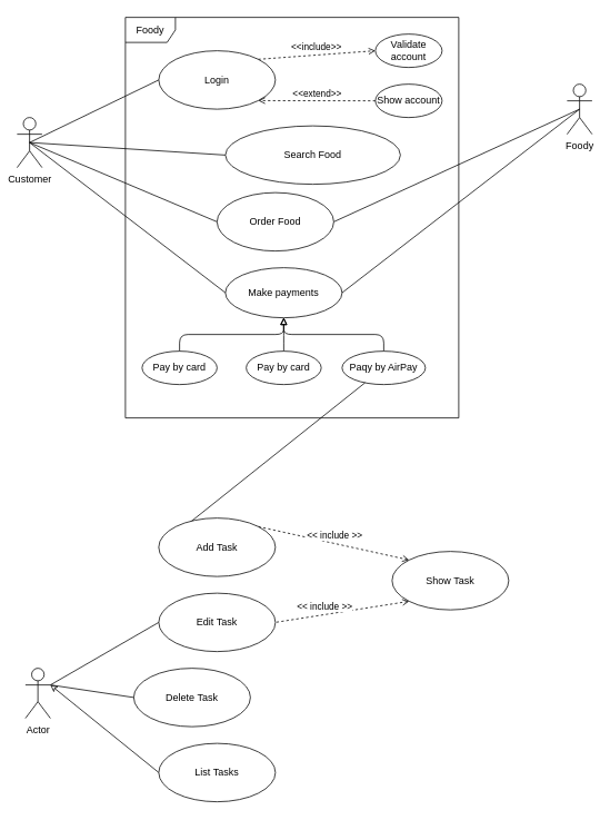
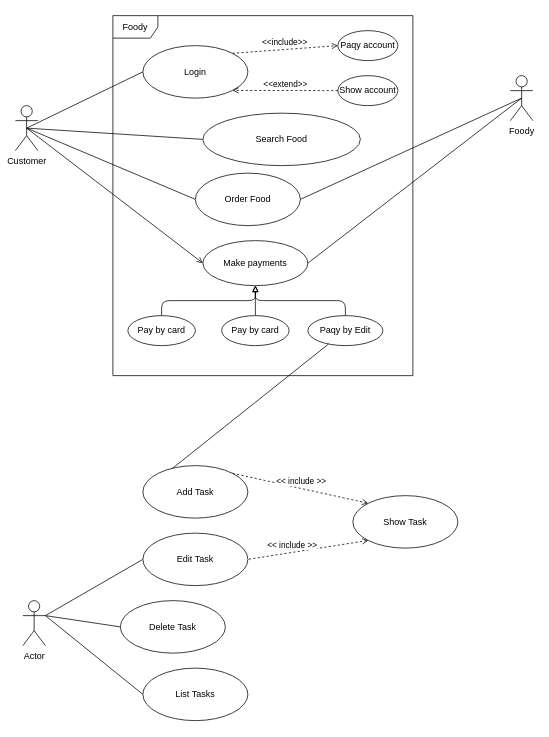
- <mxCell id="15" value="Validate account" style="ellipse;whiteSpace=wrap;html=1;" parent="1" vertex="1"><mxGeometry x="450" y="40" width="80" height="40" as="geometry" /></mxCell>
+ <mxCell id="15" value="Paqy account" style="ellipse;whiteSpace=wrap;html=1;" parent="1" vertex="1"><mxGeometry x="450" y="40" width="80" height="40" as="geometry" /></mxCell>
- <mxCell id="6" style="edgeStyle=none;html=1;entryX=0;entryY=0.5;entryDx=0;entryDy=0;endArrow=none;endFill=0;exitX=0.5;exitY=0.5;exitDx=0;exitDy=0;exitPerimeter=0;" parent="1" source="7" target="14" edge="1"><mxGeometry relative="1" as="geometry"><mxPoint x="60" y="200" as="sourcePoint" /></mxGeometry></mxCell>
+ <mxCell id="6" style="edgeStyle=none;html=1;entryX=0;entryY=0.5;entryDx=0;entryDy=0;endArrow=open;endFill=0;exitX=0.5;exitY=0.5;exitDx=0;exitDy=0;exitPerimeter=0;" parent="1" source="7" target="14" edge="1"><mxGeometry relative="1" as="geometry"><mxPoint x="60" y="200" as="sourcePoint" /></mxGeometry></mxCell>
- <mxCell id="20" value="Paqy by AirPay" style="ellipse;whiteSpace=wrap;html=1;" parent="1" vertex="1"><mxGeometry x="410" y="420" width="100" height="40" as="geometry" /></mxCell>
+ <mxCell id="20" value="Paqy by Edit" style="ellipse;whiteSpace=wrap;html=1;" parent="1" vertex="1"><mxGeometry x="410" y="420" width="100" height="40" as="geometry" /></mxCell>
- <mxCell id="32" style="edgeStyle=none;html=1;exitX=0;exitY=0.5;exitDx=0;exitDy=0;entryX=1;entryY=0.333;entryDx=0;entryDy=0;entryPerimeter=0;endArrow=classic;endFill=0;" parent="1" source="33" target="25" edge="1"><mxGeometry relative="1" as="geometry" /></mxCell>
+ <mxCell id="32" style="edgeStyle=none;html=1;exitX=0;exitY=0.5;exitDx=0;exitDy=0;entryX=1;entryY=0.333;entryDx=0;entryDy=0;entryPerimeter=0;endArrow=none;endFill=0;" parent="1" source="33" target="25" edge="1"><mxGeometry relative="1" as="geometry" /></mxCell>
